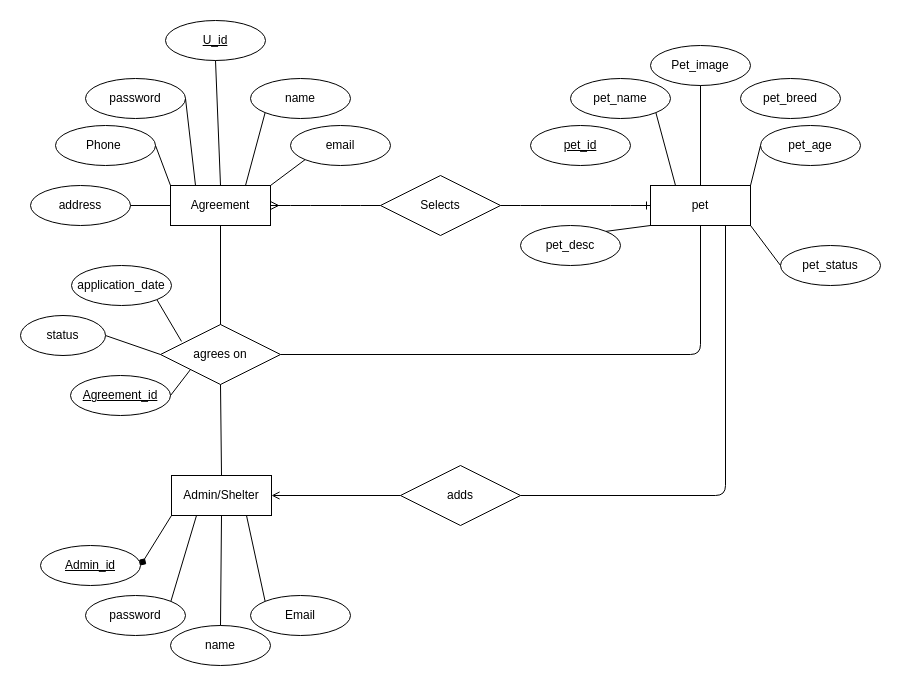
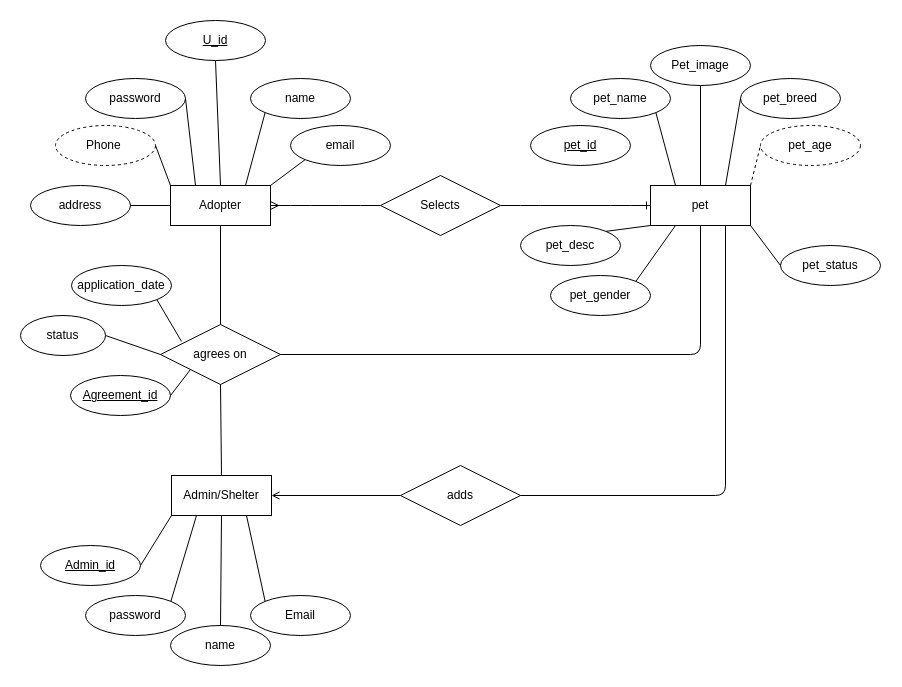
+ <mxCell id="33" value="" style="endArrow=none;html=1;entryX=0;entryY=0.5;entryDx=0;entryDy=0;exitX=0.75;exitY=0;exitDx=0;exitDy=0;" edge="1" parent="1" source="2" target="12"><mxGeometry width="50" height="50" relative="1" as="geometry"><mxPoint x="630" y="285" as="sourcePoint" /><mxPoint x="680" y="235" as="targetPoint" /></mxGeometry></mxCell>
- <mxCell id="6" value="Phone&amp;nbsp;" style="ellipse;whiteSpace=wrap;html=1;align=center;" parent="1" vertex="1"><mxGeometry x="55" y="125" width="100" height="40" as="geometry" /></mxCell>
+ <mxCell id="6" value="Phone&amp;nbsp;" style="ellipse;whiteSpace=wrap;html=1;align=center;dashed=1;" parent="1" vertex="1"><mxGeometry x="55" y="125" width="100" height="40" as="geometry" /></mxCell>
- <mxCell id="13" value="pet_age" style="ellipse;whiteSpace=wrap;html=1;align=center;" parent="1" vertex="1"><mxGeometry x="760" y="125" width="100" height="40" as="geometry" /></mxCell>
+ <mxCell id="13" value="pet_age" style="ellipse;whiteSpace=wrap;html=1;align=center;dashed=1;" parent="1" vertex="1"><mxGeometry x="760" y="125" width="100" height="40" as="geometry" /></mxCell>
- <mxCell id="32" value="" style="endArrow=none;html=1;entryX=0;entryY=0.5;entryDx=0;entryDy=0;exitX=1;exitY=0;exitDx=0;exitDy=0;" edge="1" parent="1" source="2" target="13"><mxGeometry width="50" height="50" relative="1" as="geometry"><mxPoint x="630" y="285" as="sourcePoint" /><mxPoint x="680" y="235" as="targetPoint" /></mxGeometry></mxCell>
+ <mxCell id="32" value="" style="endArrow=none;html=1;entryX=0;entryY=0.5;entryDx=0;entryDy=0;exitX=1;exitY=0;exitDx=0;exitDy=0;dashed=1;" edge="1" parent="1" source="2" target="13"><mxGeometry width="50" height="50" relative="1" as="geometry"><mxPoint x="630" y="285" as="sourcePoint" /><mxPoint x="680" y="235" as="targetPoint" /></mxGeometry></mxCell>
- <mxCell id="3" value="Agreement" style="whiteSpace=wrap;html=1;align=center;" parent="1" vertex="1"><mxGeometry x="170" y="185" width="100" height="40" as="geometry" /></mxCell>
+ <mxCell id="3" value="Adopter" style="whiteSpace=wrap;html=1;align=center;" parent="1" vertex="1"><mxGeometry x="170" y="185" width="100" height="40" as="geometry" /></mxCell>
+ <mxCell id="29" value="" style="endArrow=none;html=1;entryX=0.25;entryY=1;entryDx=0;entryDy=0;exitX=1;exitY=0;exitDx=0;exitDy=0;" edge="1" parent="1" source="4" target="2"><mxGeometry width="50" height="50" relative="1" as="geometry"><mxPoint x="430" y="475" as="sourcePoint" /><mxPoint x="480" y="425" as="targetPoint" /></mxGeometry></mxCell>
+ <mxCell id="4" value="pet_gender" style="ellipse;whiteSpace=wrap;html=1;align=center;" parent="1" vertex="1"><mxGeometry x="550" y="275" width="100" height="40" as="geometry" /></mxCell>
- <mxCell id="42" value="" style="endArrow=diamond;html=1;entryX=1;entryY=0.5;entryDx=0;entryDy=0;exitX=0;exitY=1;exitDx=0;exitDy=0;" edge="1" parent="1" source="35" target="36"><mxGeometry width="50" height="50" relative="1" as="geometry"><mxPoint x="590" y="515" as="sourcePoint" /><mxPoint x="640" y="465" as="targetPoint" /></mxGeometry></mxCell>
+ <mxCell id="42" value="" style="endArrow=none;html=1;entryX=1;entryY=0.5;entryDx=0;entryDy=0;exitX=0;exitY=1;exitDx=0;exitDy=0;" edge="1" parent="1" source="35" target="36"><mxGeometry width="50" height="50" relative="1" as="geometry"><mxPoint x="590" y="515" as="sourcePoint" /><mxPoint x="640" y="465" as="targetPoint" /></mxGeometry></mxCell>
